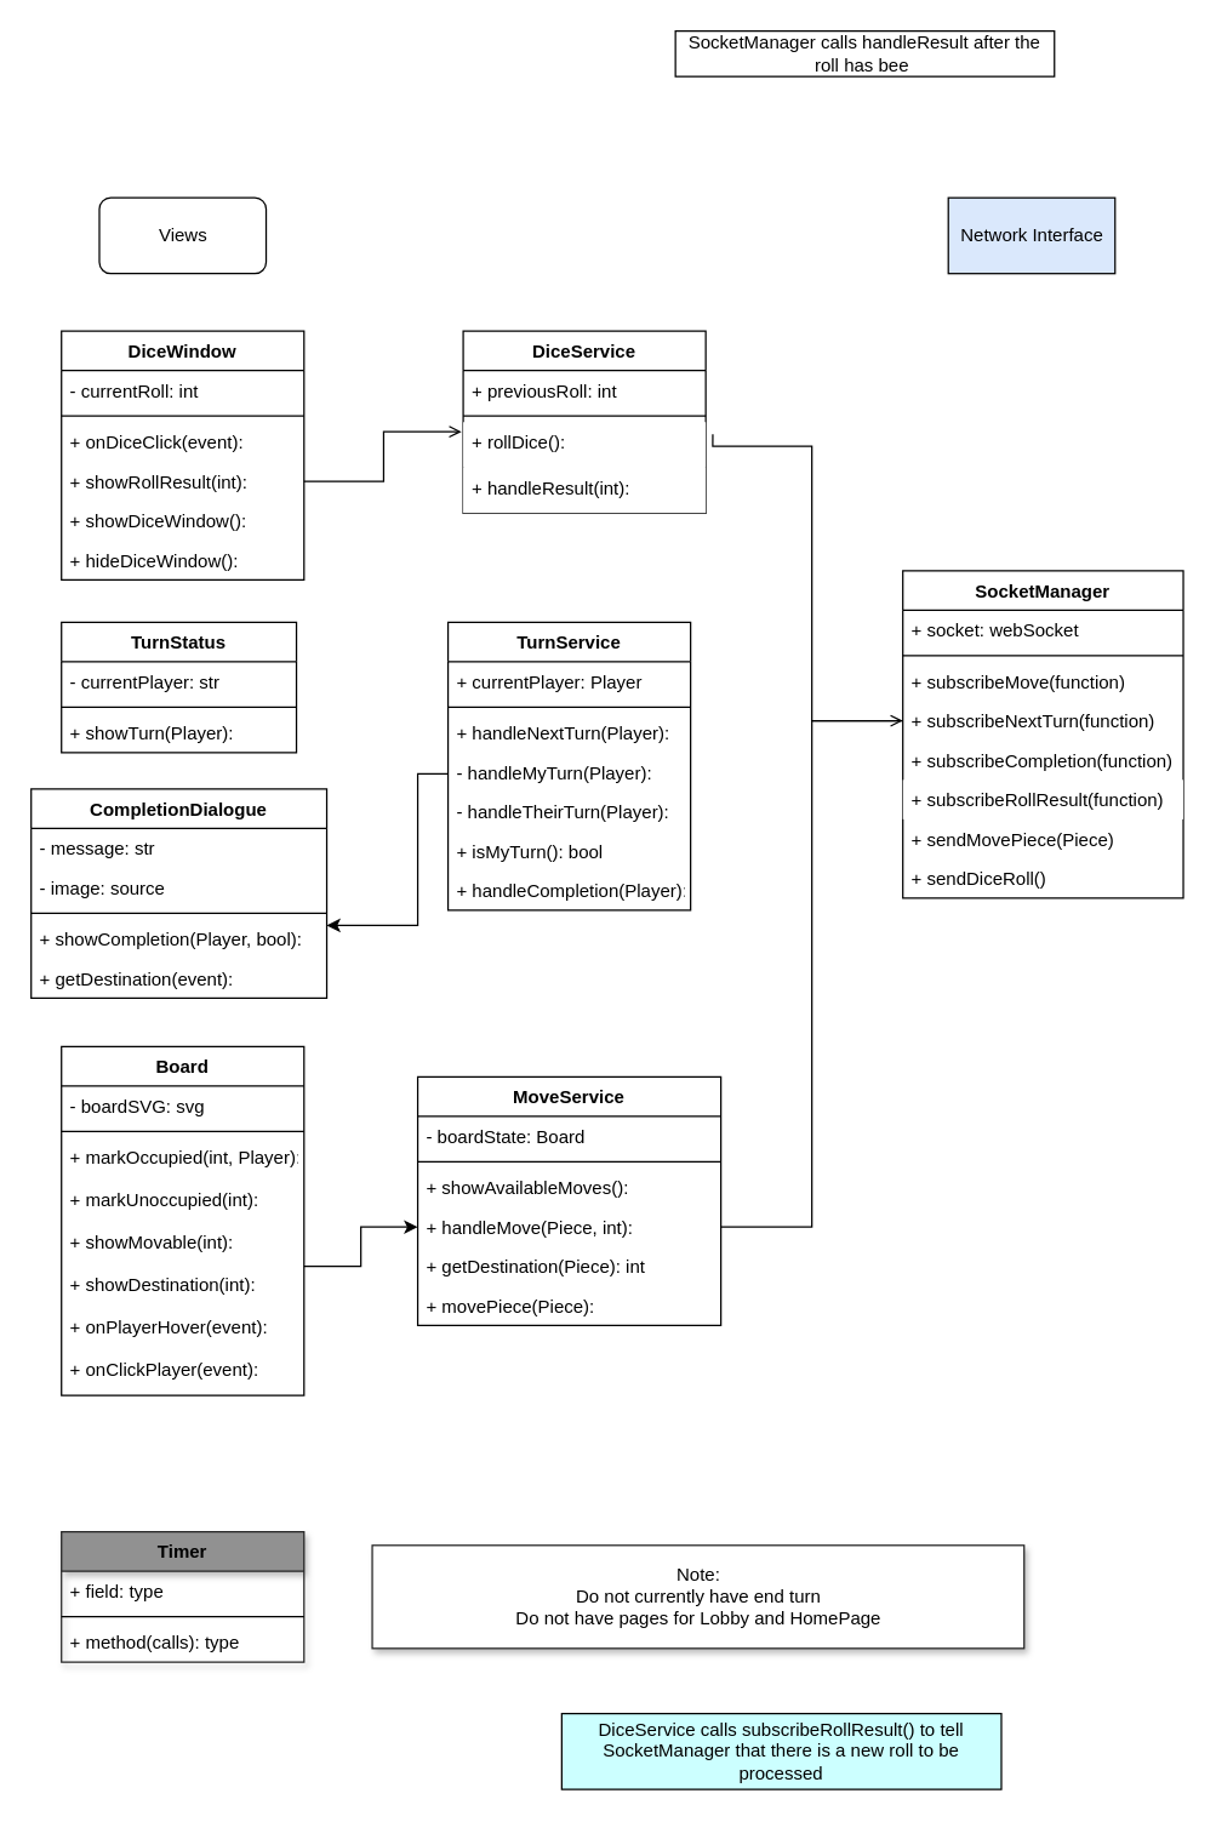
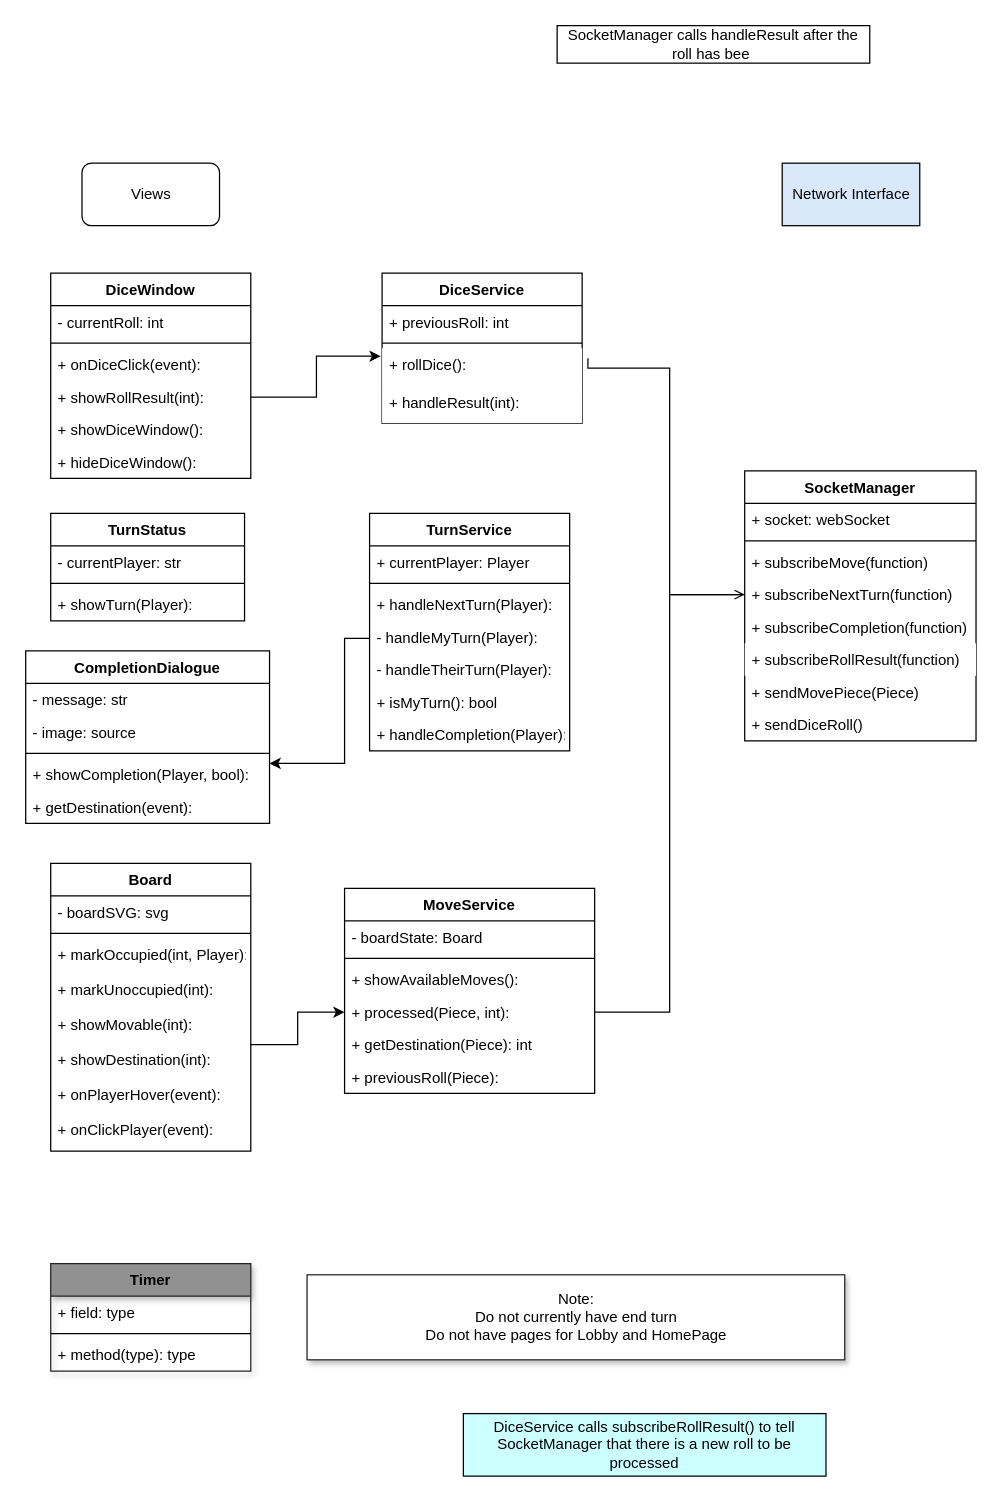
- <mxCell id="61" style="edgeStyle=orthogonalEdgeStyle;rounded=0;orthogonalLoop=1;jettySize=auto;html=1;exitX=1;exitY=0.5;exitDx=0;exitDy=0;entryX=-0.007;entryY=0.211;entryDx=0;entryDy=0;entryPerimeter=0;endArrow=open;" parent="1" source="22" target="5" edge="1"><mxGeometry relative="1" as="geometry" /></mxCell>
+ <mxCell id="61" style="edgeStyle=orthogonalEdgeStyle;rounded=0;orthogonalLoop=1;jettySize=auto;html=1;exitX=1;exitY=0.5;exitDx=0;exitDy=0;entryX=-0.007;entryY=0.211;entryDx=0;entryDy=0;entryPerimeter=0;" parent="1" source="22" target="5" edge="1"><mxGeometry relative="1" as="geometry" /></mxCell>
- <mxCell id="55" value="+ handleMove(Piece, int): " style="text;strokeColor=none;fillColor=none;align=left;verticalAlign=top;spacingLeft=4;spacingRight=4;overflow=hidden;rotatable=0;points=[[0,0.5],[1,0.5]];portConstraint=eastwest;" parent="51" vertex="1"><mxGeometry y="86" width="200" height="26" as="geometry" /></mxCell>
+ <mxCell id="55" value="+ processed(Piece, int): " style="text;strokeColor=none;fillColor=none;align=left;verticalAlign=top;spacingLeft=4;spacingRight=4;overflow=hidden;rotatable=0;points=[[0,0.5],[1,0.5]];portConstraint=eastwest;" parent="51" vertex="1"><mxGeometry y="86" width="200" height="26" as="geometry" /></mxCell>
- <mxCell id="57" value="+ movePiece(Piece): " style="text;strokeColor=none;fillColor=none;align=left;verticalAlign=top;spacingLeft=4;spacingRight=4;overflow=hidden;rotatable=0;points=[[0,0.5],[1,0.5]];portConstraint=eastwest;" parent="51" vertex="1"><mxGeometry y="138" width="200" height="26" as="geometry" /></mxCell>
+ <mxCell id="57" value="+ previousRoll(Piece): " style="text;strokeColor=none;fillColor=none;align=left;verticalAlign=top;spacingLeft=4;spacingRight=4;overflow=hidden;rotatable=0;points=[[0,0.5],[1,0.5]];portConstraint=eastwest;" parent="51" vertex="1"><mxGeometry y="138" width="200" height="26" as="geometry" /></mxCell>
- <mxCell id="32" value="+ method(calls): type" style="text;strokeColor=none;fillColor=none;align=left;verticalAlign=top;spacingLeft=4;spacingRight=4;overflow=hidden;rotatable=0;points=[[0,0.5],[1,0.5]];portConstraint=eastwest;" parent="29" vertex="1"><mxGeometry y="60" width="160" height="26" as="geometry" /></mxCell>
+ <mxCell id="32" value="+ method(type): type" style="text;strokeColor=none;fillColor=none;align=left;verticalAlign=top;spacingLeft=4;spacingRight=4;overflow=hidden;rotatable=0;points=[[0,0.5],[1,0.5]];portConstraint=eastwest;" parent="29" vertex="1"><mxGeometry y="60" width="160" height="26" as="geometry" /></mxCell>
